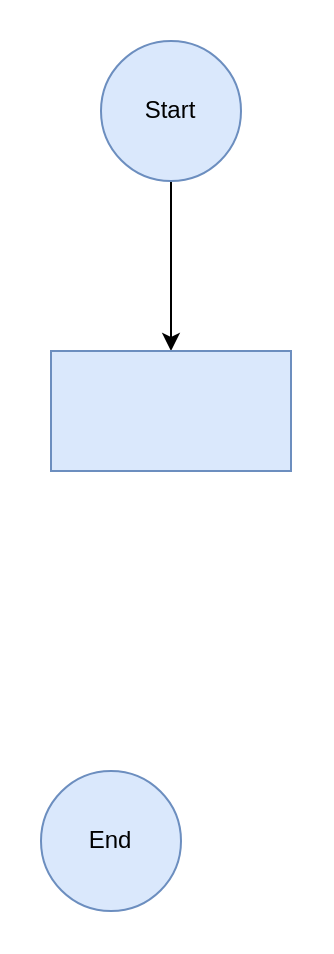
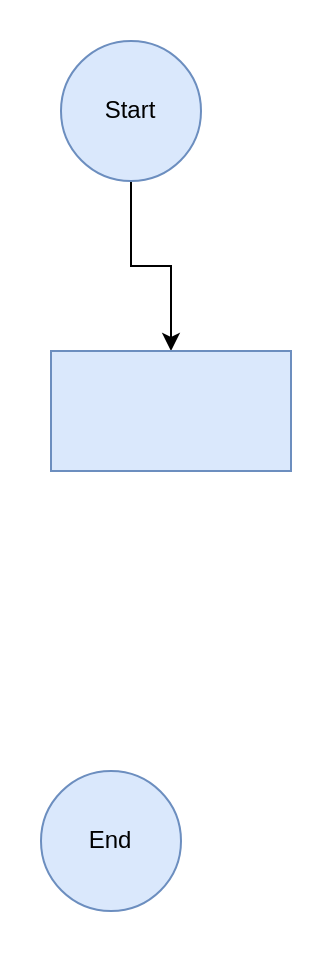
- <mxCell id="3" value="Start" style="ellipse;whiteSpace=wrap;html=1;aspect=fixed;fillColor=#dae8fc;strokeColor=#6c8ebf;" vertex="1" parent="1"><mxGeometry x="50" y="20" width="70" height="70" as="geometry" /></mxCell>
+ <mxCell id="3" value="Start" style="ellipse;whiteSpace=wrap;html=1;aspect=fixed;fillColor=#dae8fc;strokeColor=#6c8ebf;" vertex="1" parent="1"><mxGeometry x="30" y="20" width="70" height="70" as="geometry" /></mxCell>
